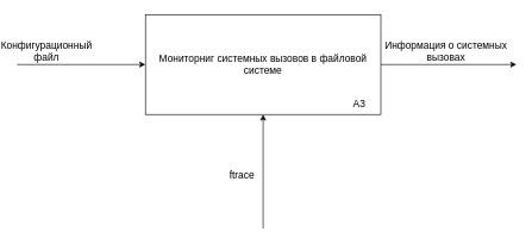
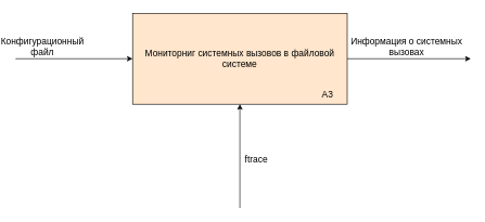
- <mxCell id="2" value="&lt;font style=&quot;font-size: 14px;&quot;&gt;Мониторниг системных вызовов в файловой системе&lt;/font&gt;" style="rounded=0;whiteSpace=wrap;html=1;" vertex="1" parent="1"><mxGeometry x="200" y="20" width="330" height="140" as="geometry" /></mxCell>
+ <mxCell id="2" value="&lt;font style=&quot;font-size: 14px;&quot;&gt;Мониторниг системных вызовов в файловой системе&lt;/font&gt;" style="rounded=0;whiteSpace=wrap;html=1;fillColor=#ffe6cc;" vertex="1" parent="1"><mxGeometry x="200" y="20" width="330" height="140" as="geometry" /></mxCell>
- <mxCell id="7" value="ftrace" style="text;html=1;align=center;verticalAlign=middle;resizable=0;points=[];autosize=1;strokeColor=none;fillColor=none;fontSize=14;" vertex="1" parent="1"><mxGeometry x="305" y="230" width="60" height="30" as="geometry" /></mxCell>
+ <mxCell id="7" value="ftrace" style="text;html=1;align=center;verticalAlign=middle;resizable=0;points=[];autosize=1;strokeColor=none;fillColor=none;fontSize=14;" vertex="1" parent="1"><mxGeometry x="360" y="230" width="60" height="30" as="geometry" /></mxCell>
